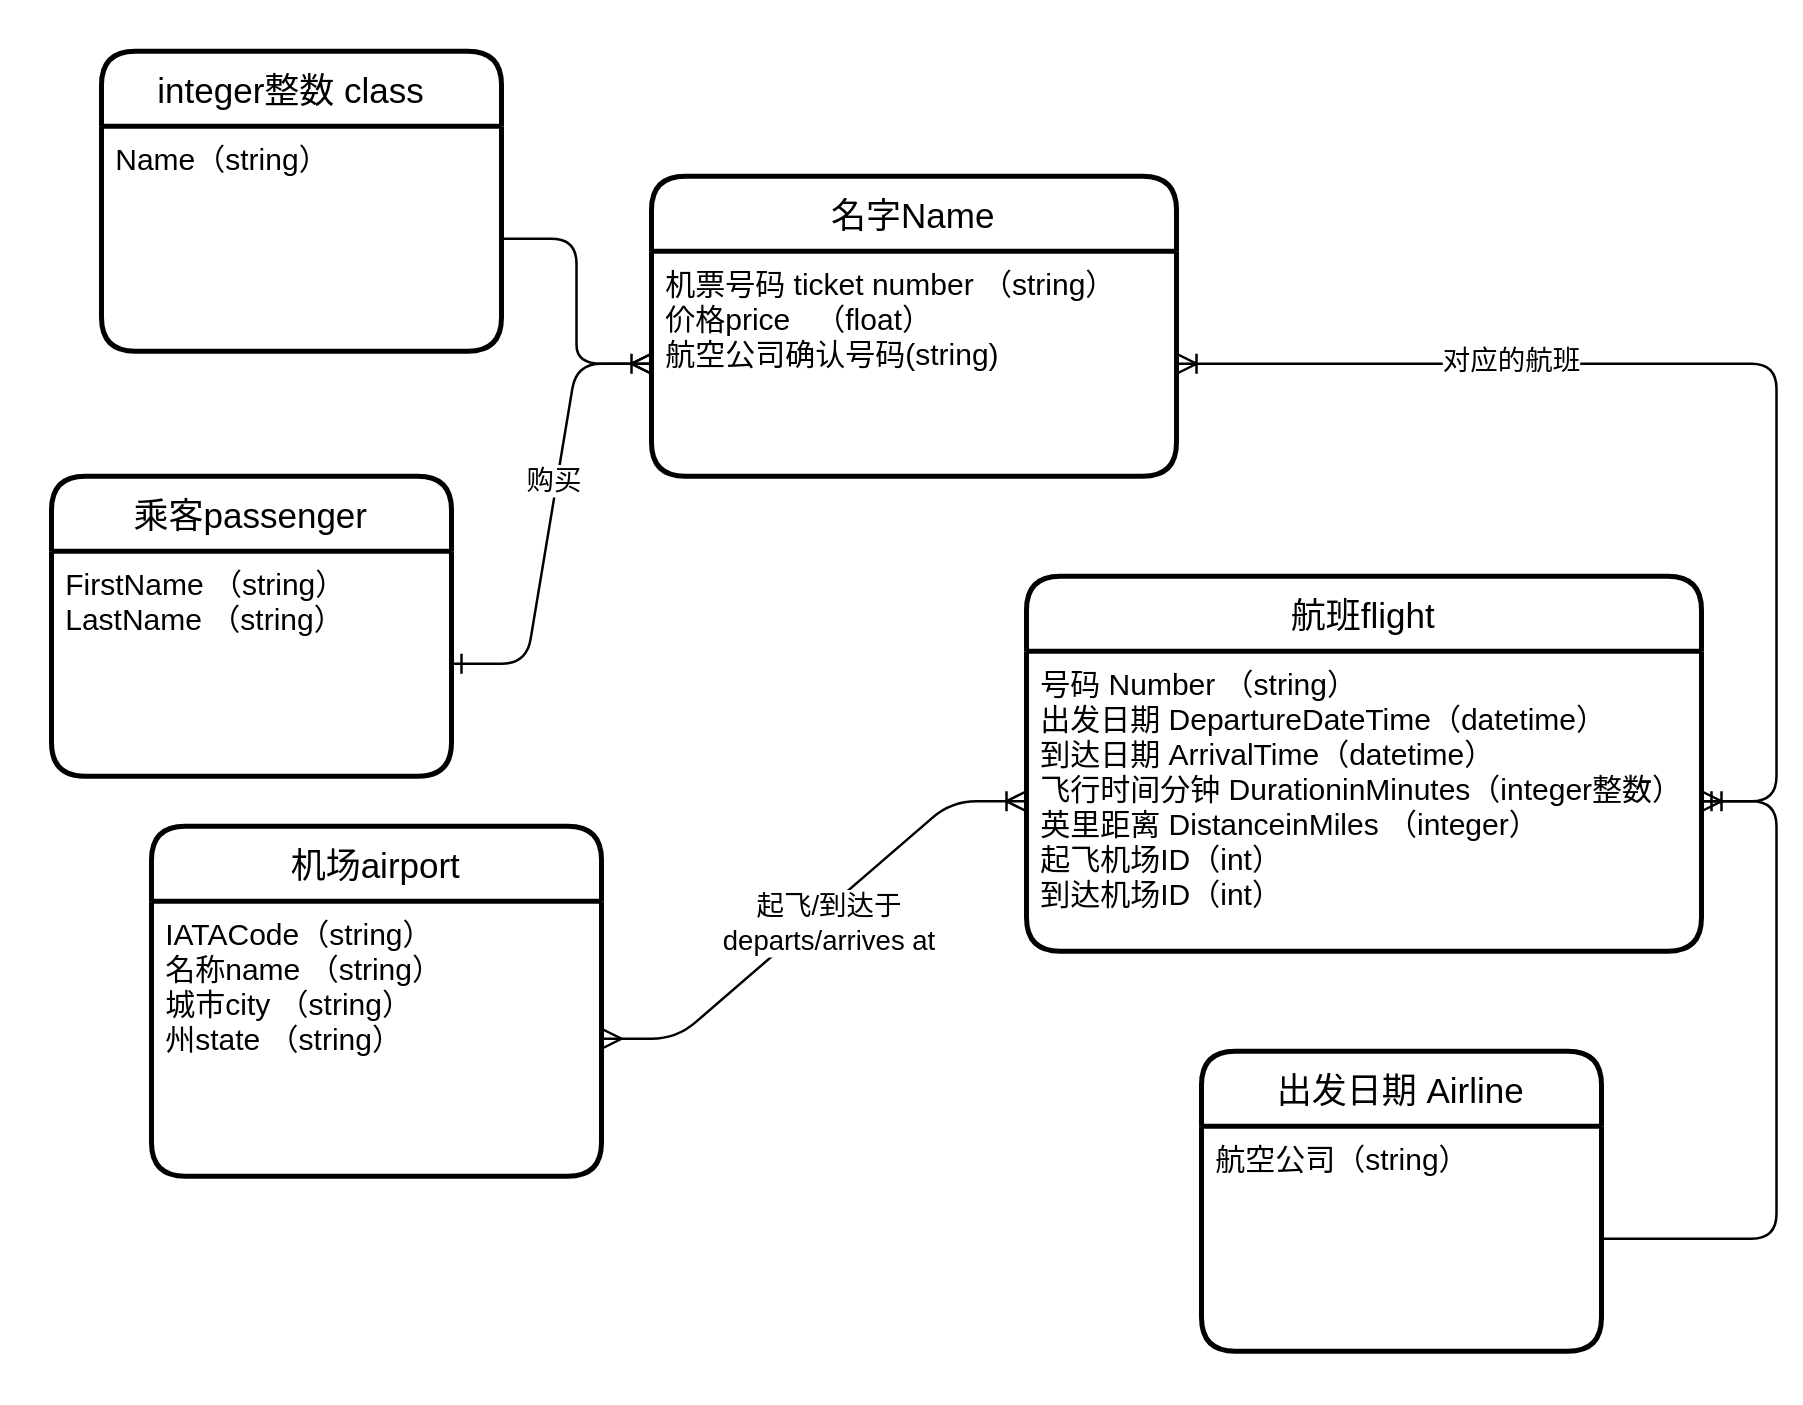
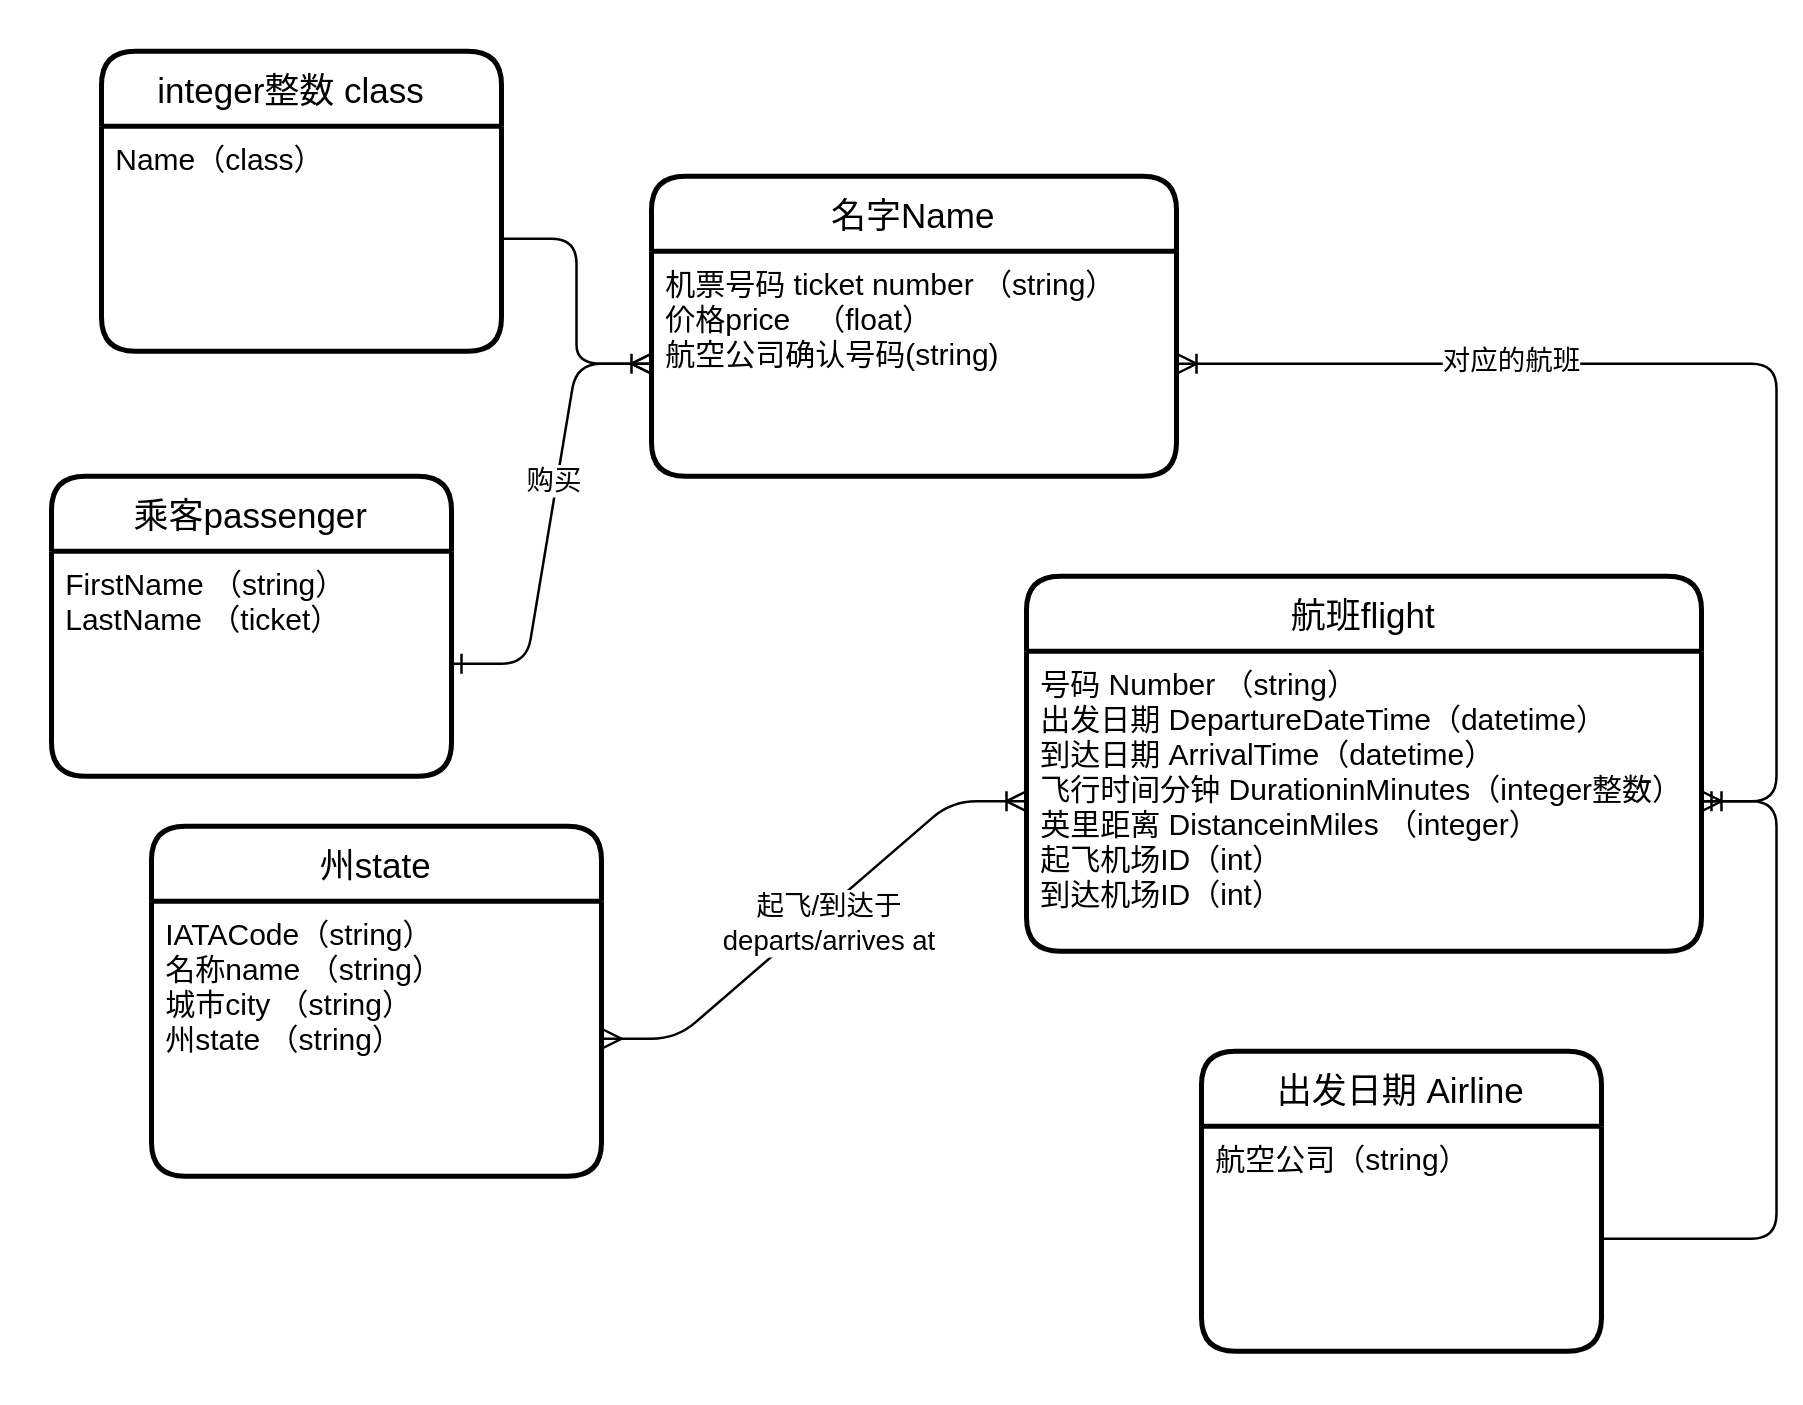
- <mxCell id="20" value="Name（string）" style="align=left;strokeColor=none;fillColor=none;spacingLeft=4;fontSize=12;verticalAlign=top;resizable=0;rotatable=0;part=1;rounded=1;" vertex="1" parent="19"><mxGeometry y="30" width="160" height="90" as="geometry" /></mxCell>
+ <mxCell id="20" value="Name（class）" style="align=left;strokeColor=none;fillColor=none;spacingLeft=4;fontSize=12;verticalAlign=top;resizable=0;rotatable=0;part=1;rounded=1;" vertex="1" parent="19"><mxGeometry y="30" width="160" height="90" as="geometry" /></mxCell>
- <mxCell id="3" value="FirstName （string）&#10;LastName （string）" style="align=left;strokeColor=none;fillColor=none;spacingLeft=4;fontSize=12;verticalAlign=top;resizable=0;rotatable=0;part=1;rounded=1;" vertex="1" parent="2"><mxGeometry y="30" width="160" height="90" as="geometry" /></mxCell>
+ <mxCell id="3" value="FirstName （string）&#10;LastName （ticket）" style="align=left;strokeColor=none;fillColor=none;spacingLeft=4;fontSize=12;verticalAlign=top;resizable=0;rotatable=0;part=1;rounded=1;" vertex="1" parent="2"><mxGeometry y="30" width="160" height="90" as="geometry" /></mxCell>
- <mxCell id="6" value="机场airport" style="swimlane;childLayout=stackLayout;horizontal=1;startSize=30;horizontalStack=0;rounded=1;fontSize=14;fontStyle=0;strokeWidth=2;resizeParent=0;resizeLast=1;shadow=0;dashed=0;align=center;" vertex="1" parent="1"><mxGeometry x="60" y="330" width="180" height="140" as="geometry" /></mxCell>
+ <mxCell id="6" value="州state" style="swimlane;childLayout=stackLayout;horizontal=1;startSize=30;horizontalStack=0;rounded=1;fontSize=14;fontStyle=0;strokeWidth=2;resizeParent=0;resizeLast=1;shadow=0;dashed=0;align=center;" vertex="1" parent="1"><mxGeometry x="60" y="330" width="180" height="140" as="geometry" /></mxCell>
